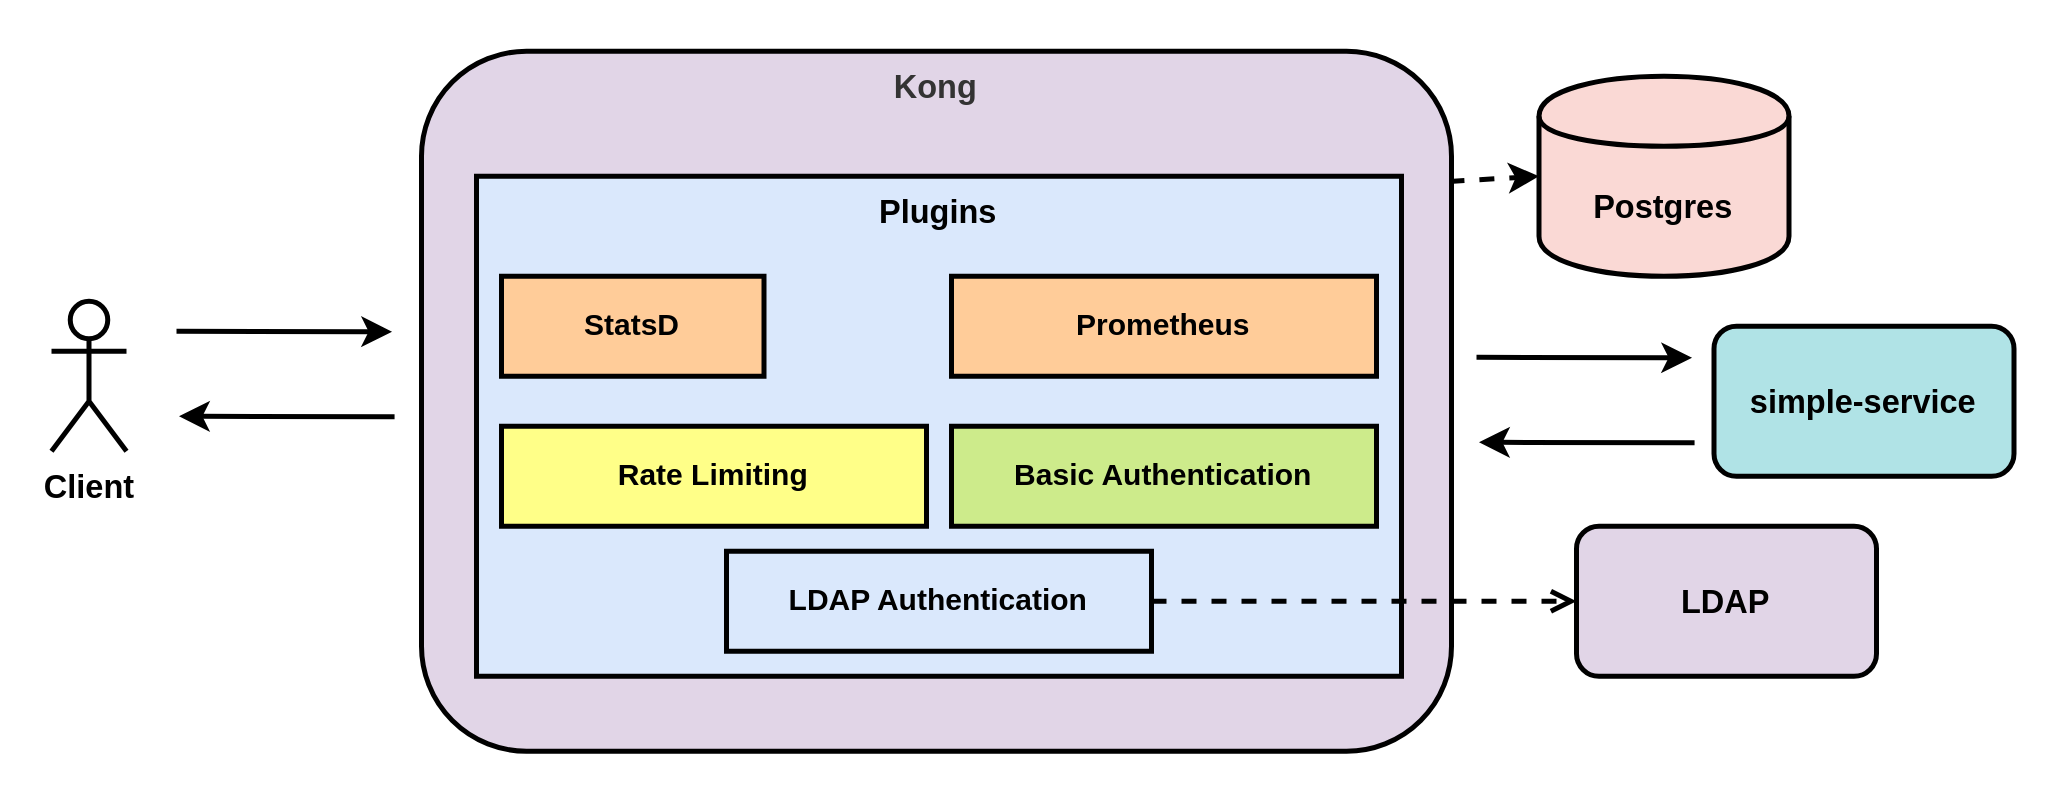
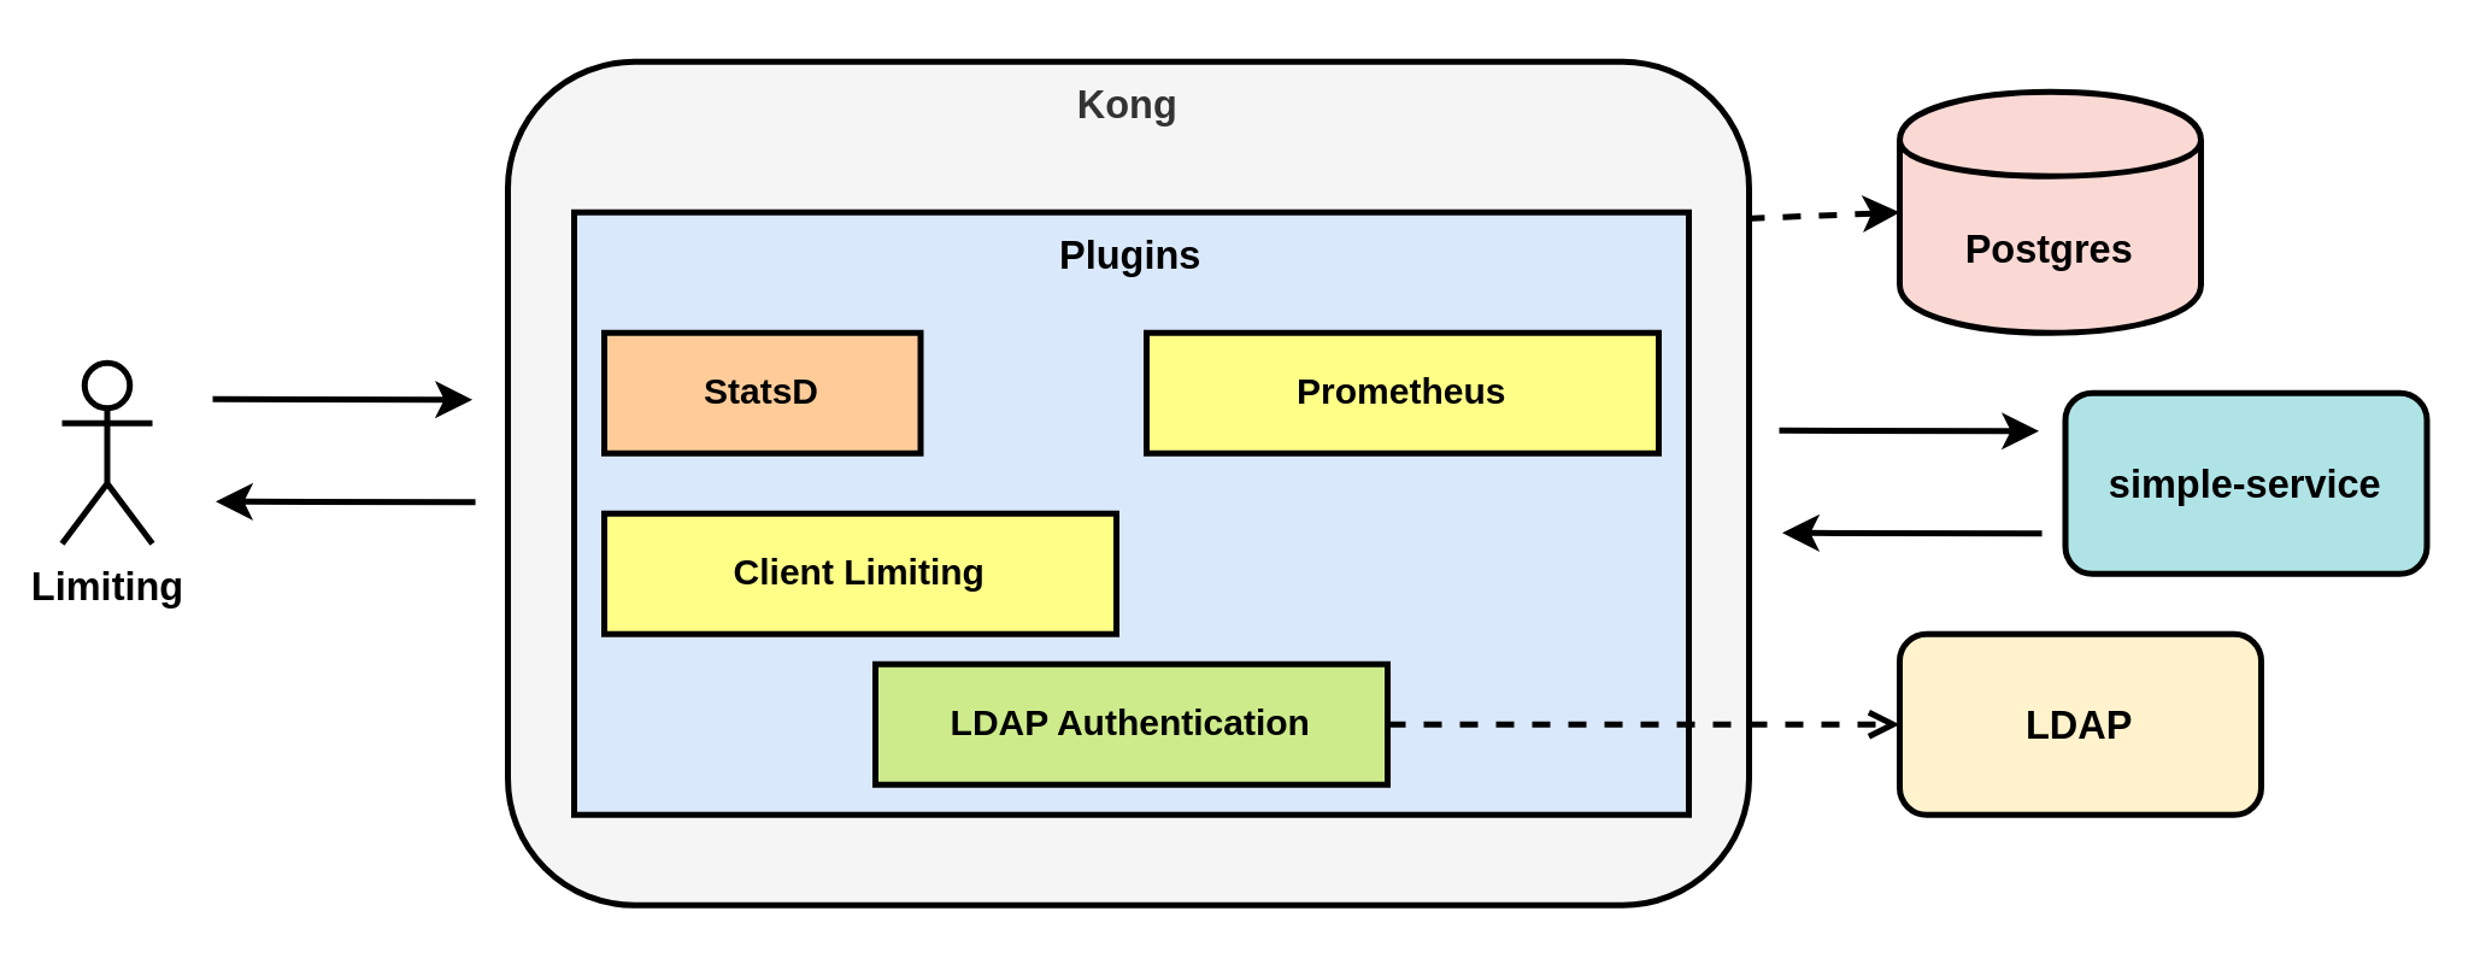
- <mxCell id="7" value="&lt;b&gt;&lt;font style=&quot;font-size: 13px&quot;&gt;Kong&lt;/font&gt;&lt;/b&gt;" style="rounded=1;whiteSpace=wrap;html=1;verticalAlign=top;fillColor=#e1d5e7;fontColor=#333333;strokeWidth=2;" parent="1" vertex="1"><mxGeometry x="168" y="20" width="412" height="280" as="geometry" /></mxCell>
+ <mxCell id="7" value="&lt;b&gt;&lt;font style=&quot;font-size: 13px&quot;&gt;Kong&lt;/font&gt;&lt;/b&gt;" style="rounded=1;whiteSpace=wrap;html=1;verticalAlign=top;fillColor=#f5f5f5;fontColor=#333333;strokeWidth=2;" parent="1" vertex="1"><mxGeometry x="168" y="20" width="412" height="280" as="geometry" /></mxCell>
- <mxCell id="17" value="&lt;font size=&quot;1&quot;&gt;&lt;b style=&quot;font-size: 13px&quot;&gt;Postgres&lt;/b&gt;&lt;/font&gt;" style="shape=cylinder;whiteSpace=wrap;html=1;boundedLbl=1;backgroundOutline=1;strokeWidth=2;fillColor=#fad9d5;" vertex="1" parent="1"><mxGeometry x="615" y="30" width="100" height="80" as="geometry" /></mxCell>
+ <mxCell id="17" value="&lt;font size=&quot;1&quot;&gt;&lt;b style=&quot;font-size: 13px&quot;&gt;Postgres&lt;/b&gt;&lt;/font&gt;" style="shape=cylinder;whiteSpace=wrap;html=1;boundedLbl=1;backgroundOutline=1;strokeWidth=2;fillColor=#fad9d5;" vertex="1" parent="1"><mxGeometry x="630" y="30" width="100" height="80" as="geometry" /></mxCell>
- <mxCell id="12" value="Prometheus" style="rounded=0;whiteSpace=wrap;html=1;fillColor=#ffcc99;fontStyle=1;strokeWidth=2;" parent="1" vertex="1"><mxGeometry x="380" y="110" width="170" height="40" as="geometry" /></mxCell>
+ <mxCell id="12" value="Prometheus" style="rounded=0;whiteSpace=wrap;html=1;fillColor=#ffff88;fontStyle=1;strokeWidth=2;" parent="1" vertex="1"><mxGeometry x="380" y="110" width="170" height="40" as="geometry" /></mxCell>
- <mxCell id="11" value="Rate Limiting" style="rounded=0;whiteSpace=wrap;html=1;fillColor=#ffff88;fontStyle=1;strokeWidth=2;" parent="1" vertex="1"><mxGeometry x="200" y="170" width="170" height="40" as="geometry" /></mxCell>
+ <mxCell id="11" value="Client Limiting" style="rounded=0;whiteSpace=wrap;html=1;fillColor=#ffff88;fontStyle=1;strokeWidth=2;" parent="1" vertex="1"><mxGeometry x="200" y="170" width="170" height="40" as="geometry" /></mxCell>
- <mxCell id="10" value="Basic Authentication" style="rounded=0;whiteSpace=wrap;html=1;fillColor=#cdeb8b;fontStyle=1;strokeWidth=2;" parent="1" vertex="1"><mxGeometry x="380" y="170" width="170" height="40" as="geometry" /></mxCell>
- <mxCell id="2" value="&lt;b&gt;&lt;font style=&quot;font-size: 13px&quot;&gt;Client&lt;/font&gt;&lt;/b&gt;" style="shape=umlActor;verticalLabelPosition=bottom;labelBackgroundColor=#ffffff;verticalAlign=top;html=1;outlineConnect=0;strokeWidth=2;" parent="1" vertex="1"><mxGeometry x="20" y="120" width="30" height="60" as="geometry" /></mxCell>
+ <mxCell id="2" value="&lt;b&gt;&lt;font style=&quot;font-size: 13px&quot;&gt;Limiting&lt;/font&gt;&lt;/b&gt;" style="shape=umlActor;verticalLabelPosition=bottom;labelBackgroundColor=#ffffff;verticalAlign=top;html=1;outlineConnect=0;strokeWidth=2;" parent="1" vertex="1"><mxGeometry x="20" y="120" width="30" height="60" as="geometry" /></mxCell>
- <mxCell id="9" value="LDAP Authentication" style="rounded=0;whiteSpace=wrap;html=1;fillColor=#dae8fc;fontStyle=1;strokeWidth=2;" parent="1" vertex="1"><mxGeometry x="290" y="220" width="170" height="40" as="geometry" /></mxCell>
+ <mxCell id="9" value="LDAP Authentication" style="rounded=0;whiteSpace=wrap;html=1;fillColor=#cdeb8b;fontStyle=1;strokeWidth=2;" parent="1" vertex="1"><mxGeometry x="290" y="220" width="170" height="40" as="geometry" /></mxCell>
- <mxCell id="4" value="&lt;b&gt;&lt;font style=&quot;font-size: 13px&quot;&gt;LDAP&lt;/font&gt;&lt;/b&gt;" style="rounded=1;whiteSpace=wrap;html=1;fillColor=#e1d5e7;strokeWidth=2;" parent="1" vertex="1"><mxGeometry x="630" y="210" width="120" height="60" as="geometry" /></mxCell>
+ <mxCell id="4" value="&lt;b&gt;&lt;font style=&quot;font-size: 13px&quot;&gt;LDAP&lt;/font&gt;&lt;/b&gt;" style="rounded=1;whiteSpace=wrap;html=1;fillColor=#fff2cc;strokeWidth=2;" parent="1" vertex="1"><mxGeometry x="630" y="210" width="120" height="60" as="geometry" /></mxCell>
